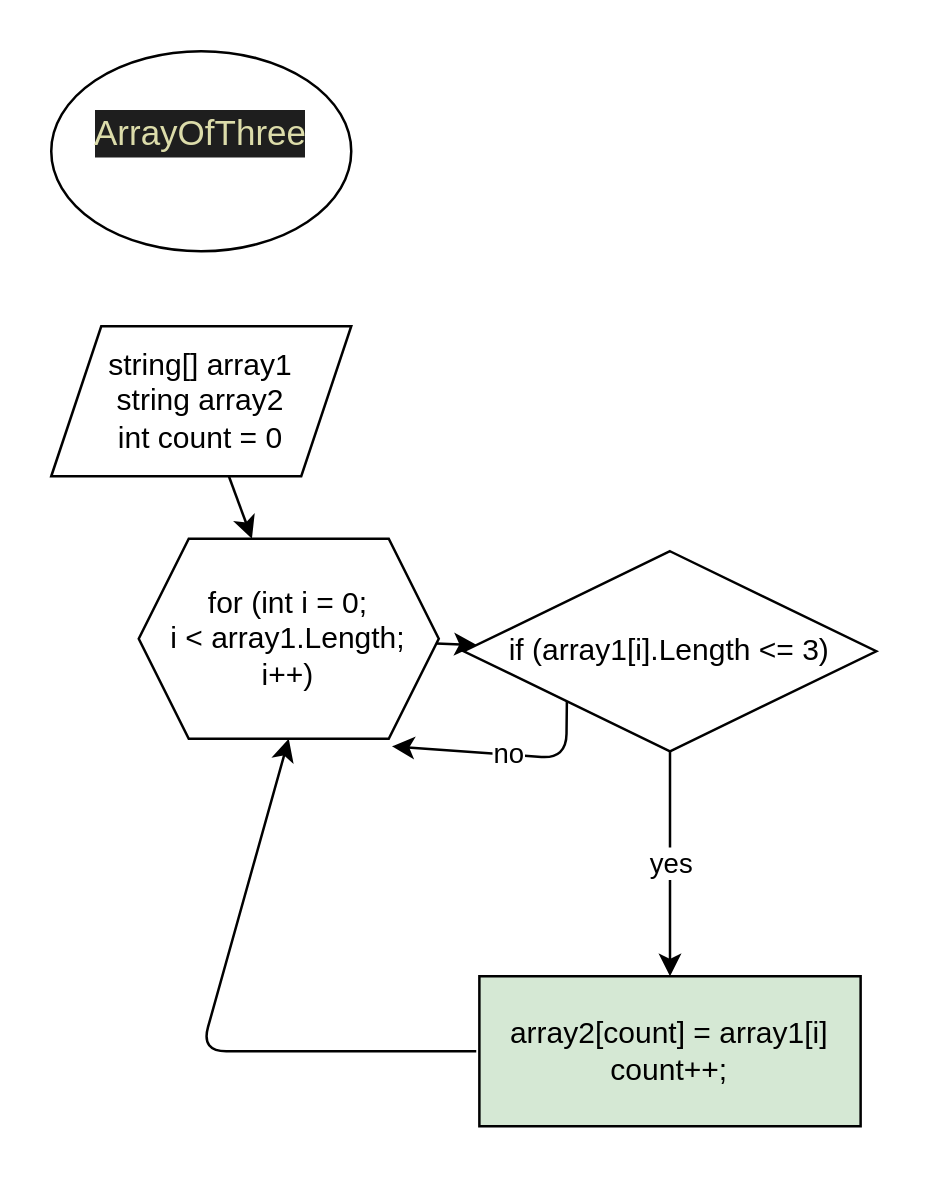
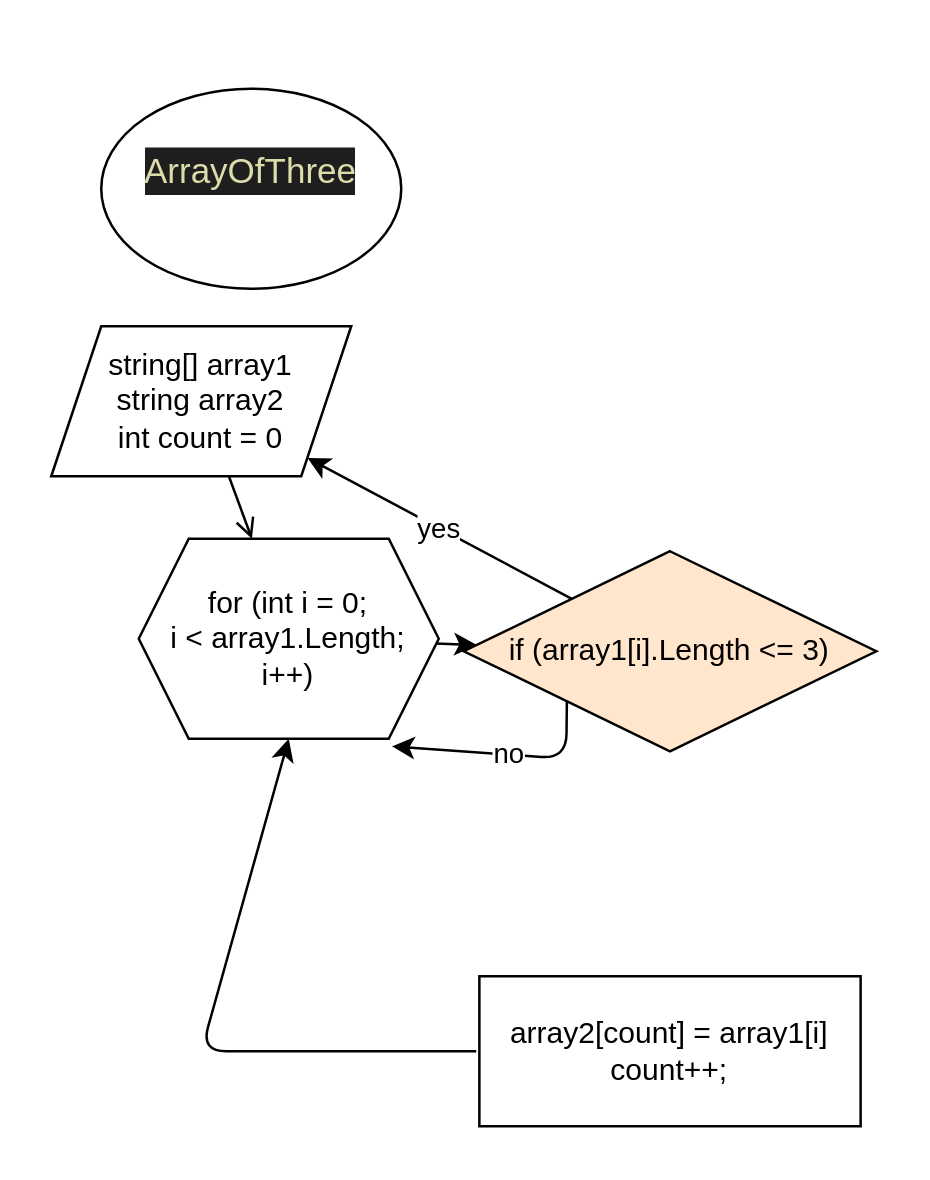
- <mxCell id="2" value="&#10;&lt;div style=&quot;color: rgb(212, 212, 212); background-color: rgb(30, 30, 30); font-weight: normal; font-size: 14px; line-height: 19px;&quot;&gt;&lt;div&gt;&lt;span style=&quot;color: #dcdcaa;&quot;&gt;ArrayOfThree&lt;/span&gt;&lt;/div&gt;&lt;/div&gt;&#10;&#10;" style="ellipse;whiteSpace=wrap;html=1;" vertex="1" parent="1"><mxGeometry x="20" y="20" width="120" height="80" as="geometry" /></mxCell>
+ <mxCell id="2" value="&#10;&lt;div style=&quot;color: rgb(212, 212, 212); background-color: rgb(30, 30, 30); font-weight: normal; font-size: 14px; line-height: 19px;&quot;&gt;&lt;div&gt;&lt;span style=&quot;color: #dcdcaa;&quot;&gt;ArrayOfThree&lt;/span&gt;&lt;/div&gt;&lt;/div&gt;&#10;&#10;" style="ellipse;whiteSpace=wrap;html=1;" vertex="1" parent="1"><mxGeometry x="40" y="35" width="120" height="80" as="geometry" /></mxCell>
- <mxCell id="3" value="" style="edgeStyle=none;html=1;" edge="1" parent="1" source="4" target="6"><mxGeometry relative="1" as="geometry" /></mxCell>
+ <mxCell id="3" value="" style="edgeStyle=none;html=1;endArrow=open;" edge="1" parent="1" source="4" target="6"><mxGeometry relative="1" as="geometry" /></mxCell>
- <mxCell id="8" value="if (array1[i].Length &amp;lt;= 3)" style="rhombus;whiteSpace=wrap;html=1;" vertex="1" parent="1"><mxGeometry x="185" y="220" width="165" height="80" as="geometry" /></mxCell>
+ <mxCell id="8" value="if (array1[i].Length &amp;lt;= 3)" style="rhombus;whiteSpace=wrap;html=1;fillColor=#ffe6cc;" vertex="1" parent="1"><mxGeometry x="185" y="220" width="165" height="80" as="geometry" /></mxCell>
- <mxCell id="7" value="yes" style="edgeStyle=none;html=1;" edge="1" parent="1" source="8" target="9"><mxGeometry relative="1" as="geometry" /></mxCell>
+ <mxCell id="7" value="yes" style="edgeStyle=none;html=1;" edge="1" parent="1" source="8" target="4"><mxGeometry relative="1" as="geometry" /></mxCell>
- <mxCell id="9" value="array2[count] = array1[i]&lt;br&gt;count++;" style="whiteSpace=wrap;html=1;fillColor=#d5e8d4;" vertex="1" parent="1"><mxGeometry x="191.25" y="390" width="152.5" height="60" as="geometry" /></mxCell>
+ <mxCell id="9" value="array2[count] = array1[i]&lt;br&gt;count++;" style="whiteSpace=wrap;html=1;" vertex="1" parent="1"><mxGeometry x="191.25" y="390" width="152.5" height="60" as="geometry" /></mxCell>
